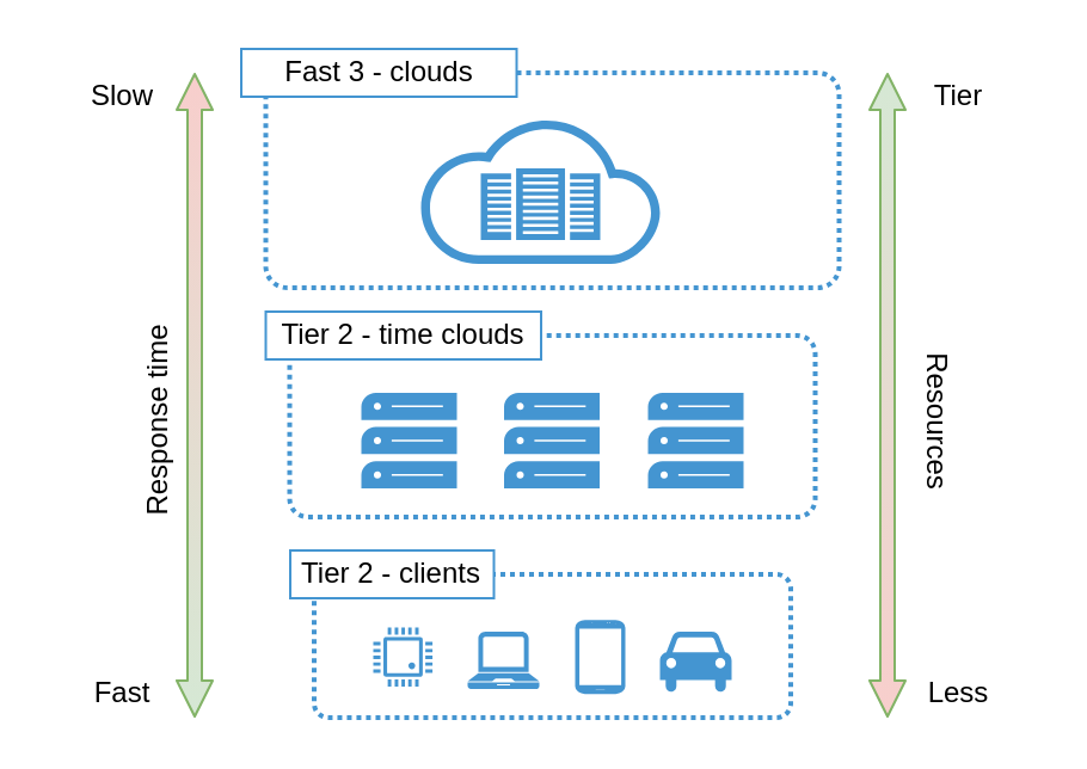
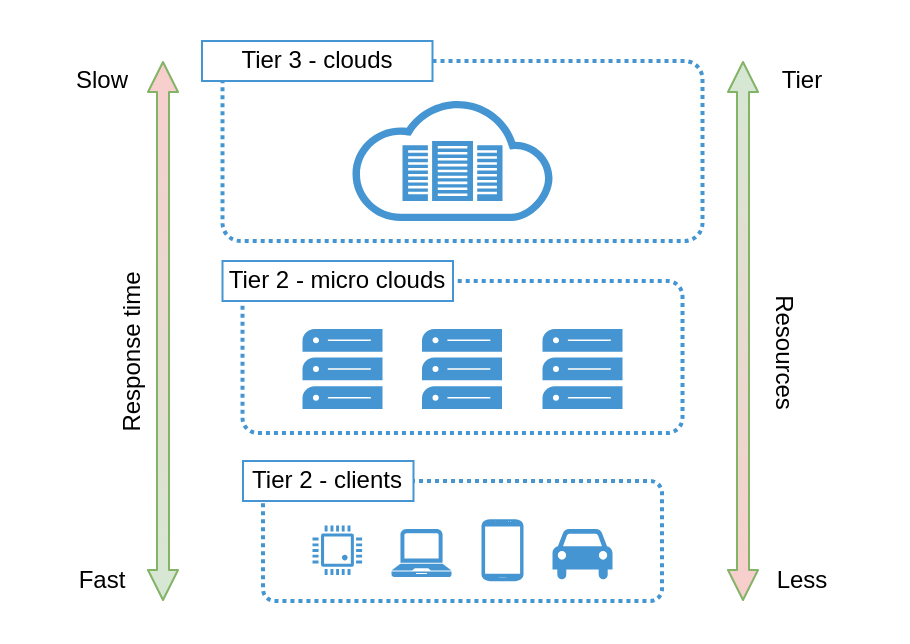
- <mxCell id="14" value="Fast 3 - clouds" style="text;html=1;align=center;verticalAlign=middle;whiteSpace=wrap;rounded=0;fillColor=#ffffff;strokeColor=#4495D1;" vertex="1" parent="1"><mxGeometry x="100.5" y="20" width="115.25" height="20" as="geometry" /></mxCell>
+ <mxCell id="14" value="Tier 3 - clouds" style="text;html=1;align=center;verticalAlign=middle;whiteSpace=wrap;rounded=0;fillColor=#ffffff;strokeColor=#4495D1;" vertex="1" parent="1"><mxGeometry x="100.5" y="20" width="115.25" height="20" as="geometry" /></mxCell>
- <mxCell id="13" value="Tier 2 - time clouds" style="text;html=1;align=center;verticalAlign=middle;whiteSpace=wrap;rounded=0;fillColor=#ffffff;strokeColor=#4495D1;" vertex="1" parent="1"><mxGeometry x="110.75" y="130" width="115.25" height="20" as="geometry" /></mxCell>
+ <mxCell id="13" value="Tier 2 - micro clouds" style="text;html=1;align=center;verticalAlign=middle;whiteSpace=wrap;rounded=0;fillColor=#ffffff;strokeColor=#4495D1;" vertex="1" parent="1"><mxGeometry x="110.75" y="130" width="115.25" height="20" as="geometry" /></mxCell>
